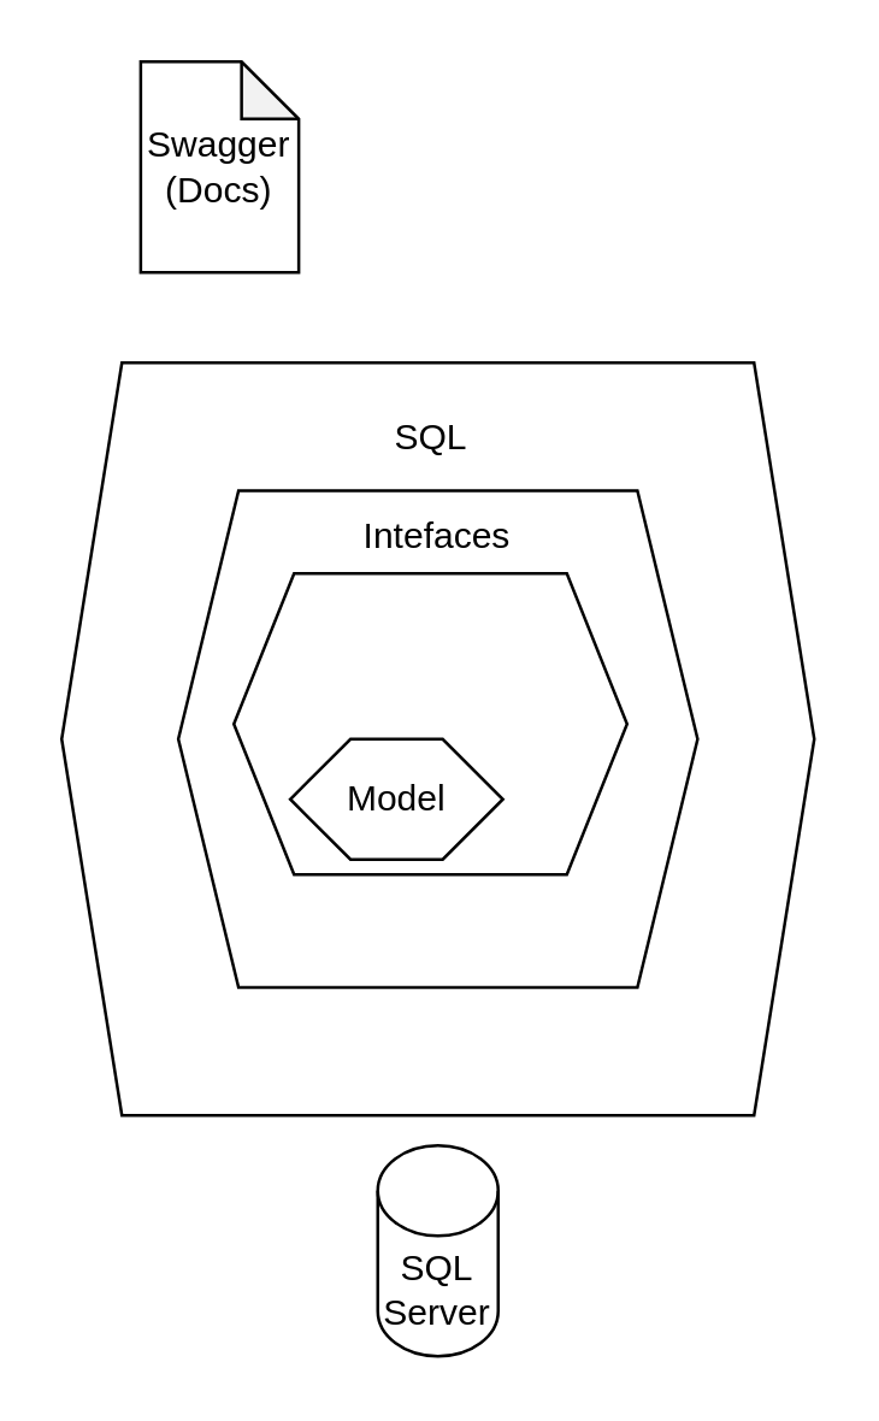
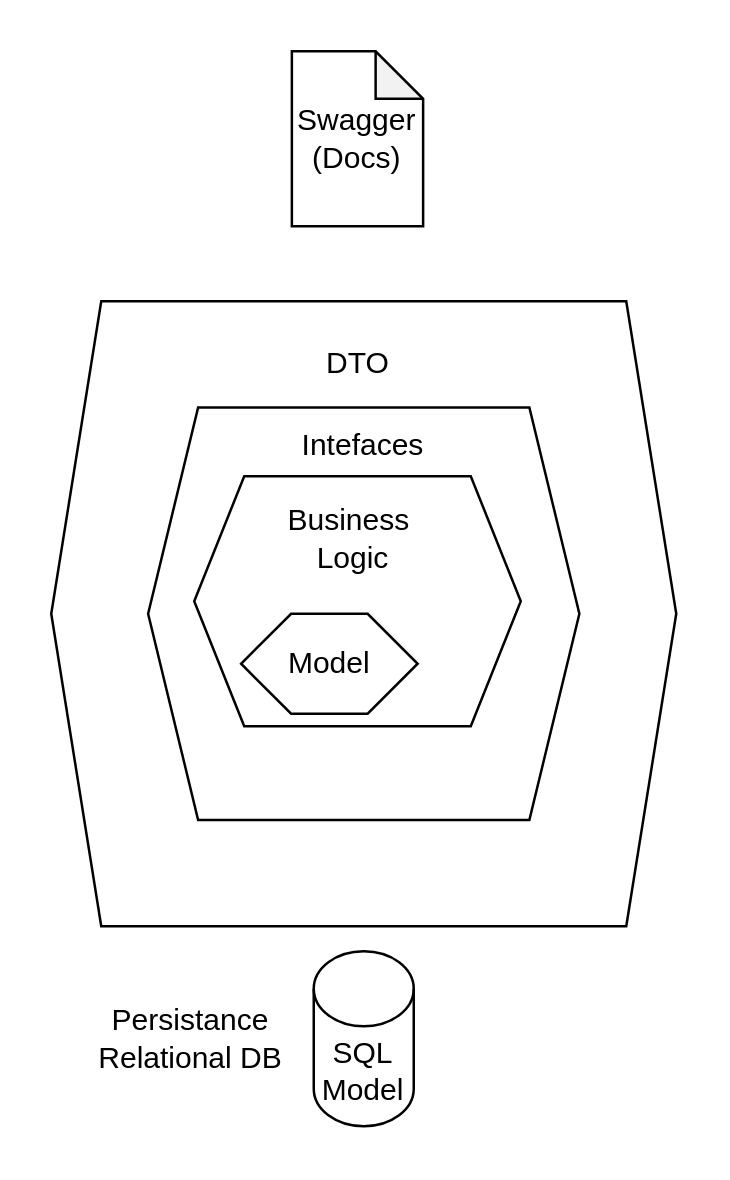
- <mxCell id="4" value="Swagger&lt;br&gt;(Docs)" style="shape=note;whiteSpace=wrap;html=1;backgroundOutline=1;darkOpacity=0.05;size=19;" vertex="1" parent="1"><mxGeometry x="46.25" y="20" width="52.5" height="70" as="geometry" /></mxCell>
+ <mxCell id="4" value="Swagger&lt;br&gt;(Docs)" style="shape=note;whiteSpace=wrap;html=1;backgroundOutline=1;darkOpacity=0.05;size=19;" vertex="1" parent="1"><mxGeometry x="116.25" y="20" width="52.5" height="70" as="geometry" /></mxCell>
- <mxCell id="7" value="SQL" style="text;html=1;strokeColor=none;fillColor=none;align=center;verticalAlign=middle;whiteSpace=wrap;rounded=0;" vertex="1" parent="1"><mxGeometry x="112.5" y="130" width="60" height="30" as="geometry" /></mxCell>
+ <mxCell id="7" value="DTO" style="text;html=1;strokeColor=none;fillColor=none;align=center;verticalAlign=middle;whiteSpace=wrap;rounded=0;" vertex="1" parent="1"><mxGeometry x="112.5" y="130" width="60" height="30" as="geometry" /></mxCell>
+ <mxCell id="11" value="Business&amp;nbsp;&lt;br&gt;Logic" style="text;html=1;strokeColor=none;fillColor=none;align=center;verticalAlign=middle;whiteSpace=wrap;rounded=0;" vertex="1" parent="1"><mxGeometry x="111.25" y="200" width="60" height="30" as="geometry" /></mxCell>
+ <mxCell id="3" value="Persistance&lt;br&gt;Relational DB" style="text;html=1;strokeColor=none;fillColor=none;align=center;verticalAlign=middle;whiteSpace=wrap;rounded=0;" vertex="1" parent="1"><mxGeometry x="36.25" y="390" width="80" height="50" as="geometry" /></mxCell>
- <mxCell id="5" value="SQL&lt;br&gt;Server" style="shape=cylinder3;whiteSpace=wrap;html=1;boundedLbl=1;backgroundOutline=1;size=15;" vertex="1" parent="1"><mxGeometry x="125" y="380" width="40" height="70" as="geometry" /></mxCell>
+ <mxCell id="5" value="SQL&lt;br&gt;Model" style="shape=cylinder3;whiteSpace=wrap;html=1;boundedLbl=1;backgroundOutline=1;size=15;" vertex="1" parent="1"><mxGeometry x="125" y="380" width="40" height="70" as="geometry" /></mxCell>
